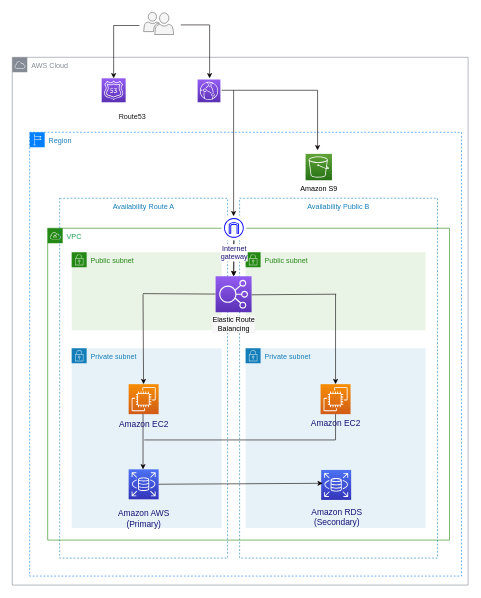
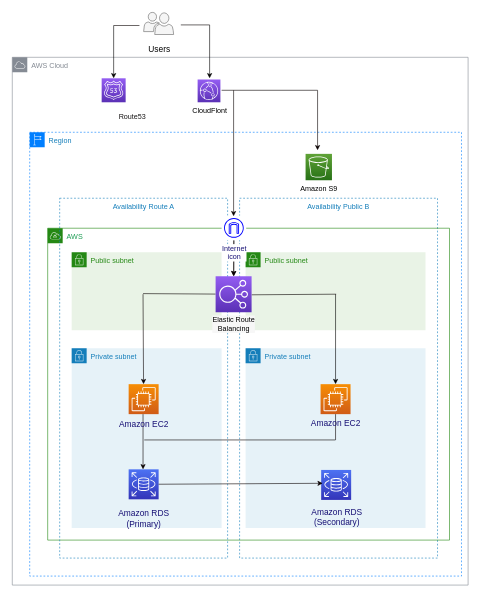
+ <mxCell id="5" value="Users" style="text;html=1;align=center;verticalAlign=middle;resizable=0;points=[];autosize=1;strokeColor=none;fillColor=none;fontColor=#050505;labelBackgroundColor=none;labelBorderColor=none;fontSize=14;" vertex="1" parent="1"><mxGeometry x="237" y="66" width="55" height="29" as="geometry" /></mxCell>
+ <mxCell id="37" value="&lt;font color=&quot;#000000&quot;&gt;CloudFlont&lt;/font&gt;" style="text;html=1;align=center;verticalAlign=middle;resizable=0;points=[];autosize=1;strokeColor=none;fillColor=none;" vertex="1" parent="1"><mxGeometry x="311" y="172" width="76" height="26" as="geometry" /></mxCell>
- <mxCell id="11" value="VPC" style="points=[[0,0],[0.25,0],[0.5,0],[0.75,0],[1,0],[1,0.25],[1,0.5],[1,0.75],[1,1],[0.75,1],[0.5,1],[0.25,1],[0,1],[0,0.75],[0,0.5],[0,0.25]];outlineConnect=0;gradientColor=none;html=1;whiteSpace=wrap;fontSize=12;fontStyle=0;container=1;pointerEvents=0;collapsible=0;recursiveResize=0;shape=mxgraph.aws4.group;grIcon=mxgraph.aws4.group_vpc;strokeColor=#248814;fillColor=none;verticalAlign=top;align=left;spacingLeft=30;fontColor=#1c9c53;dashed=0;fontFamily=Helvetica;labelBackgroundColor=none;" vertex="1" parent="9"><mxGeometry x="30" y="160" width="670" height="520" as="geometry" /></mxCell>
+ <mxCell id="11" value="AWS" style="points=[[0,0],[0.25,0],[0.5,0],[0.75,0],[1,0],[1,0.25],[1,0.5],[1,0.75],[1,1],[0.75,1],[0.5,1],[0.25,1],[0,1],[0,0.75],[0,0.5],[0,0.25]];outlineConnect=0;gradientColor=none;html=1;whiteSpace=wrap;fontSize=12;fontStyle=0;container=1;pointerEvents=0;collapsible=0;recursiveResize=0;shape=mxgraph.aws4.group;grIcon=mxgraph.aws4.group_vpc;strokeColor=#248814;fillColor=none;verticalAlign=top;align=left;spacingLeft=30;fontColor=#1c9c53;dashed=0;fontFamily=Helvetica;labelBackgroundColor=none;" vertex="1" parent="9"><mxGeometry x="30" y="160" width="670" height="520" as="geometry" /></mxCell>
- <mxCell id="30" value="&lt;font style=&quot;&quot;&gt;Internet&lt;br&gt;gateway&lt;/font&gt;" style="sketch=0;outlineConnect=0;fontColor=#171075;strokeColor=#0000FF;fillColor=#ffffff;dashed=0;verticalLabelPosition=bottom;verticalAlign=top;align=center;html=1;fontSize=12;fontStyle=0;shape=mxgraph.aws4.resourceIcon;resIcon=mxgraph.aws4.internet_gateway;gradientColor=none;labelBackgroundColor=#FFFFFF;aspect=fixed;" vertex="1" parent="11"><mxGeometry x="290" y="-21" width="41" height="41" as="geometry" /></mxCell>
+ <mxCell id="30" value="&lt;font style=&quot;&quot;&gt;Internet&lt;br&gt;icon&lt;/font&gt;" style="sketch=0;outlineConnect=0;fontColor=#171075;strokeColor=#0000FF;fillColor=#ffffff;dashed=0;verticalLabelPosition=bottom;verticalAlign=top;align=center;html=1;fontSize=12;fontStyle=0;shape=mxgraph.aws4.resourceIcon;resIcon=mxgraph.aws4.internet_gateway;gradientColor=none;labelBackgroundColor=#FFFFFF;aspect=fixed;" vertex="1" parent="11"><mxGeometry x="290" y="-21" width="41" height="41" as="geometry" /></mxCell>
- <mxCell id="34" value="Amazon AWS&lt;br&gt;(Primary)" style="text;html=1;align=center;verticalAlign=middle;resizable=0;points=[];autosize=1;strokeColor=none;fillColor=none;fontSize=14;fontFamily=Helvetica;fontColor=#171075;" vertex="1" parent="11"><mxGeometry x="108" y="461" width="103" height="46" as="geometry" /></mxCell>
+ <mxCell id="34" value="Amazon RDS&lt;br&gt;(Primary)" style="text;html=1;align=center;verticalAlign=middle;resizable=0;points=[];autosize=1;strokeColor=none;fillColor=none;fontSize=14;fontFamily=Helvetica;fontColor=#171075;" vertex="1" parent="11"><mxGeometry x="108" y="461" width="103" height="46" as="geometry" /></mxCell>
